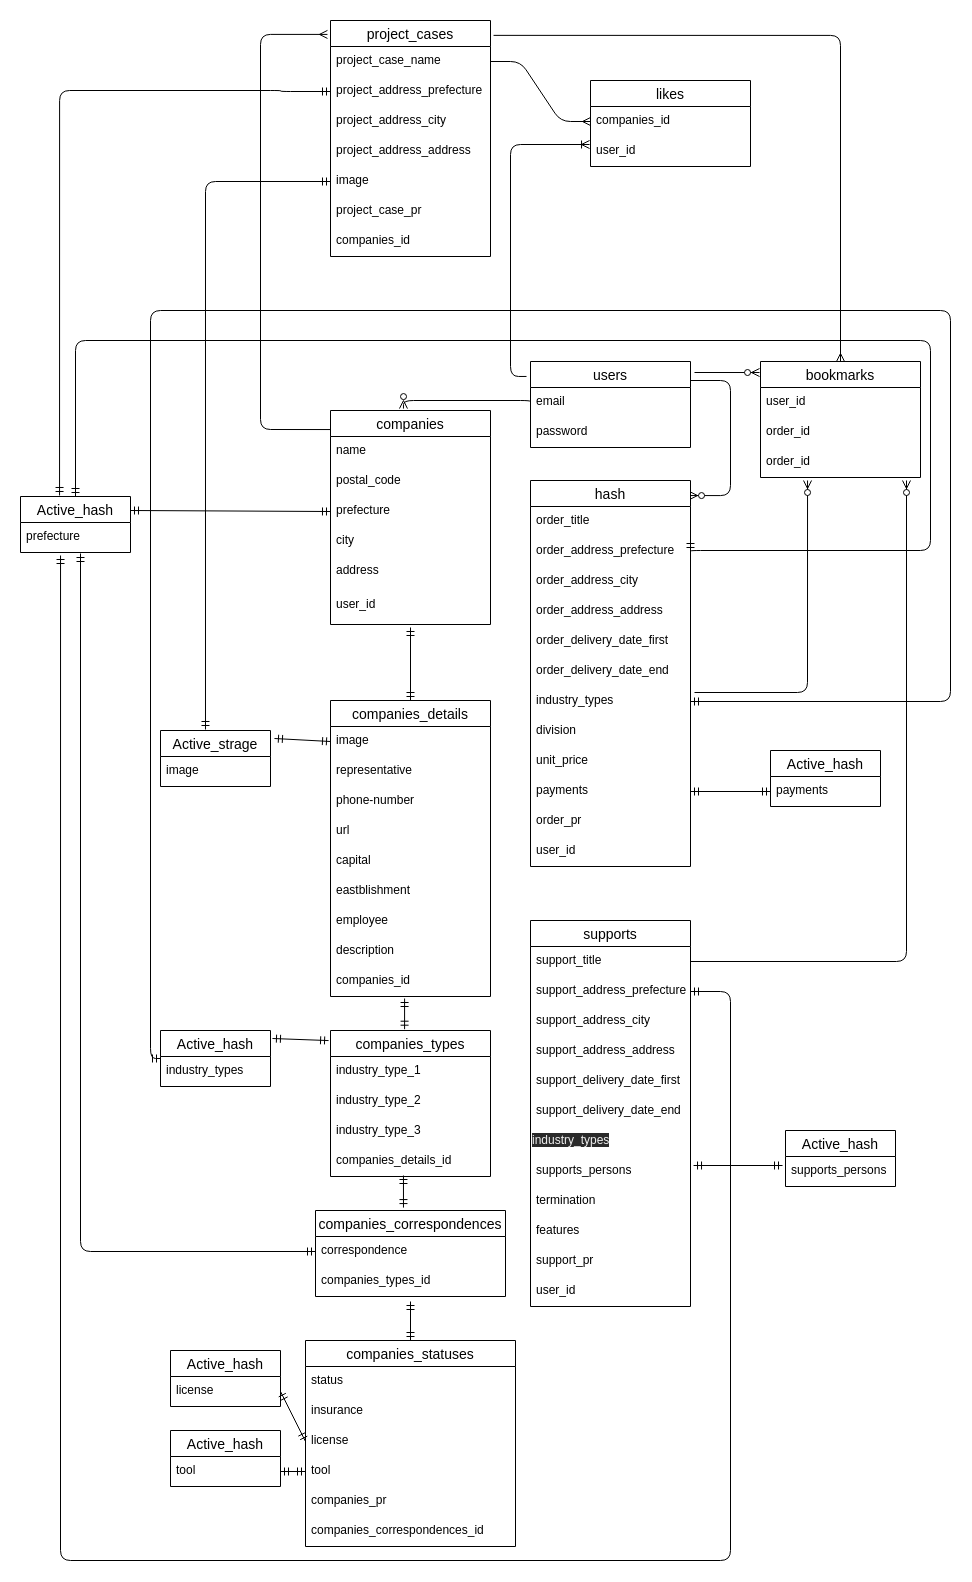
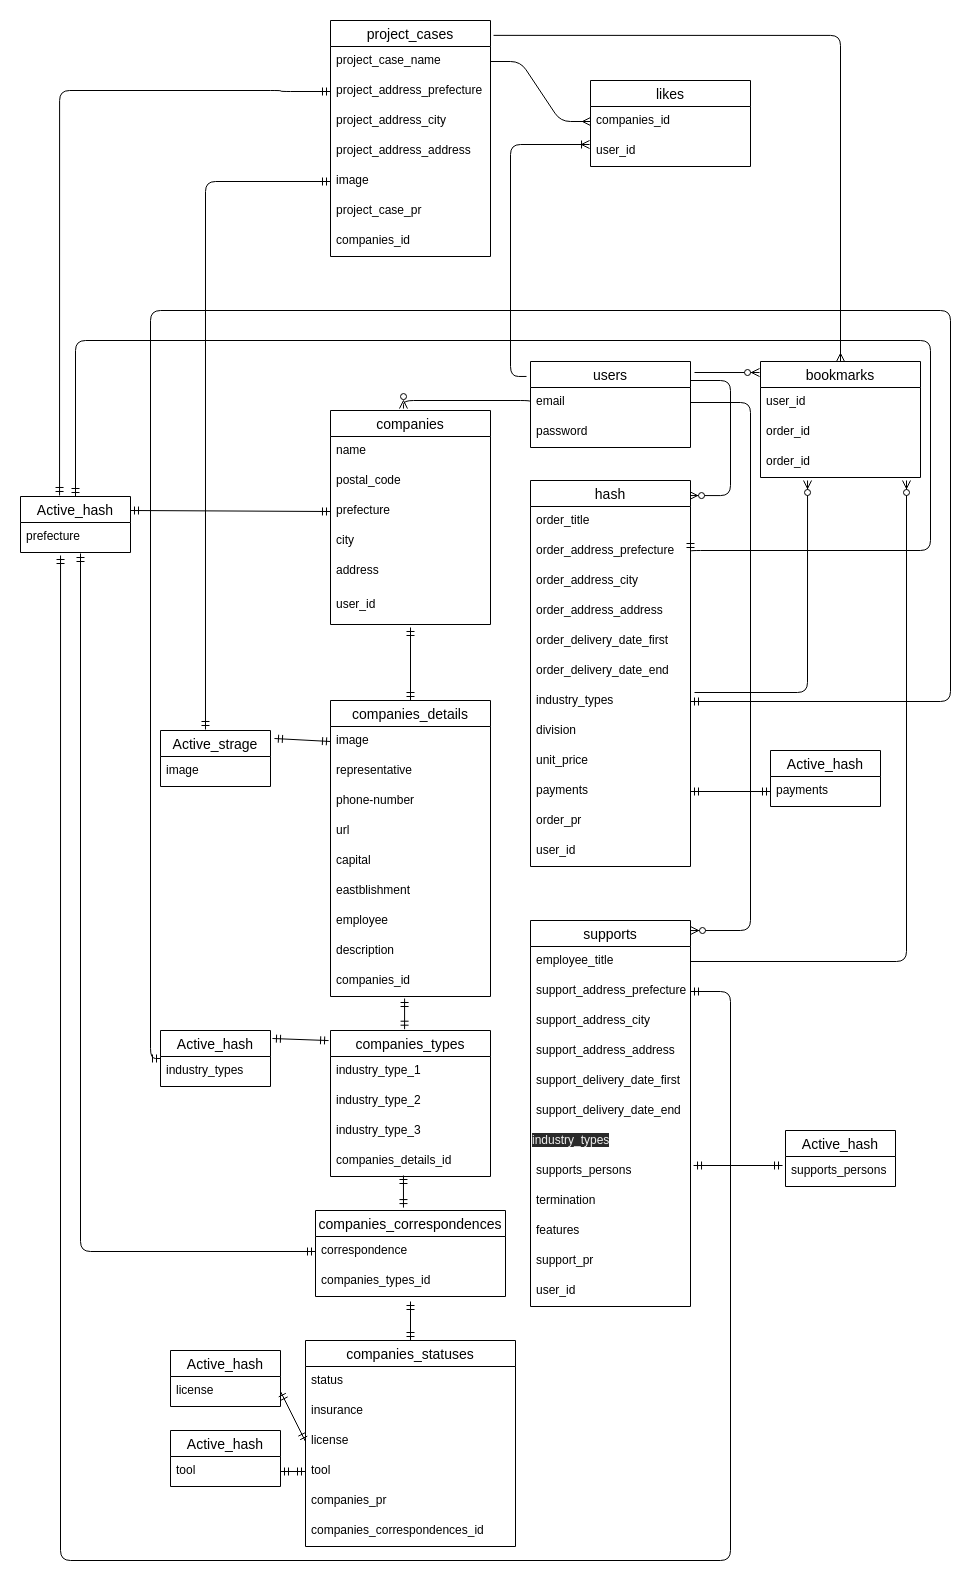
- <mxCell id="104" value="" style="edgeStyle=orthogonalEdgeStyle;fontSize=12;html=1;endArrow=ERmany;exitX=0;exitY=0.089;exitDx=0;exitDy=0;exitPerimeter=0;entryX=-0.019;entryY=0.059;entryDx=0;entryDy=0;entryPerimeter=0;" edge="1" parent="1" source="5" target="107"><mxGeometry width="100" height="100" relative="1" as="geometry"><mxPoint x="400" y="330" as="sourcePoint" /><mxPoint x="320" y="0" as="targetPoint" /><Array as="points"><mxPoint x="260" y="429" /><mxPoint x="260" y="34" /></Array></mxGeometry></mxCell>
+ <mxCell id="83" value="" style="fontSize=12;html=1;endArrow=ERzeroToMany;endFill=1;edgeStyle=orthogonalEdgeStyle;entryX=1;entryY=0.026;entryDx=0;entryDy=0;entryPerimeter=0;" edge="1" parent="1" source="48" target="70"><mxGeometry width="100" height="100" relative="1" as="geometry"><mxPoint x="700" y="390" as="sourcePoint" /><mxPoint x="750" y="970" as="targetPoint" /><Array as="points"><mxPoint x="750" y="402" /><mxPoint x="750" y="930" /></Array></mxGeometry></mxCell>
- <mxCell id="71" value="support_title" style="text;strokeColor=none;fillColor=none;spacingLeft=4;spacingRight=4;overflow=hidden;rotatable=0;points=[[0,0.5],[1,0.5]];portConstraint=eastwest;fontSize=12;" parent="70" vertex="1"><mxGeometry y="26" width="160" height="30" as="geometry" /></mxCell>
+ <mxCell id="71" value="employee_title" style="text;strokeColor=none;fillColor=none;spacingLeft=4;spacingRight=4;overflow=hidden;rotatable=0;points=[[0,0.5],[1,0.5]];portConstraint=eastwest;fontSize=12;" parent="70" vertex="1"><mxGeometry y="26" width="160" height="30" as="geometry" /></mxCell>
